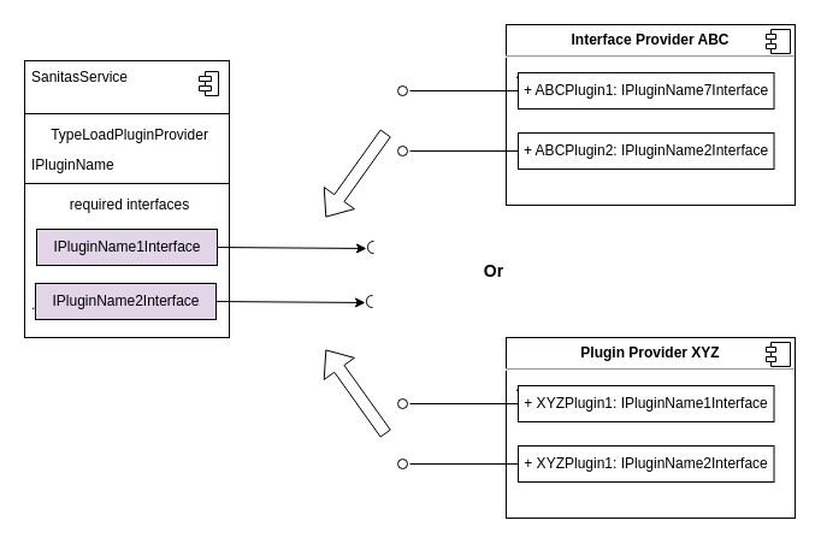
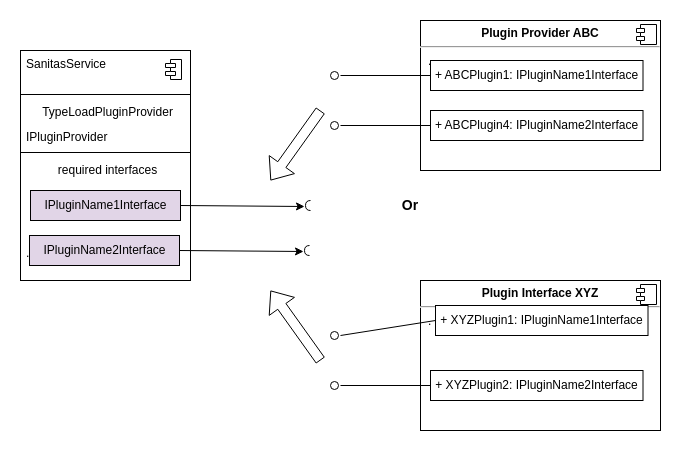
- <mxCell id="17" value="&lt;p style=&quot;margin: 0px ; margin-top: 6px ; text-align: center&quot;&gt;&lt;b&gt;Interface Provider ABC&lt;br&gt;&lt;/b&gt;&lt;/p&gt;&lt;hr&gt;&lt;p style=&quot;margin: 0px ; margin-left: 8px&quot;&gt;.&lt;/p&gt;" style="align=left;overflow=fill;html=1;dropTarget=0;" vertex="1" parent="1"><mxGeometry x="420" y="20" width="240" height="150" as="geometry" /></mxCell>
+ <mxCell id="17" value="&lt;p style=&quot;margin: 0px ; margin-top: 6px ; text-align: center&quot;&gt;&lt;b&gt;Plugin Provider ABC&lt;br&gt;&lt;/b&gt;&lt;/p&gt;&lt;hr&gt;&lt;p style=&quot;margin: 0px ; margin-left: 8px&quot;&gt;.&lt;/p&gt;" style="align=left;overflow=fill;html=1;dropTarget=0;" vertex="1" parent="1"><mxGeometry x="420" y="20" width="240" height="150" as="geometry" /></mxCell>
- <mxCell id="19" value="+ ABCPlugin1: IPluginName7Interface" style="html=1;rounded=0;" vertex="1" parent="1"><mxGeometry x="430" y="60" width="212.5" height="30" as="geometry" /></mxCell>
+ <mxCell id="19" value="+ ABCPlugin1: IPluginName1Interface" style="html=1;rounded=0;" vertex="1" parent="1"><mxGeometry x="430" y="60" width="212.5" height="30" as="geometry" /></mxCell>
- <mxCell id="24" value="+ ABCPlugin2: IPluginName2Interface" style="html=1;rounded=0;" vertex="1" parent="1"><mxGeometry x="430" y="110" width="212.5" height="30" as="geometry" /></mxCell>
+ <mxCell id="24" value="+ ABCPlugin4: IPluginName2Interface" style="html=1;rounded=0;" vertex="1" parent="1"><mxGeometry x="430" y="110" width="212.5" height="30" as="geometry" /></mxCell>
- <mxCell id="7" value="&lt;div&gt;IPluginName&lt;/div&gt;" style="html=1;align=left;spacingLeft=4;verticalAlign=top;strokeColor=none;fillColor=none;" vertex="1" parent="2"><mxGeometry y="73" width="170" height="25" as="geometry" /></mxCell>
+ <mxCell id="7" value="&lt;div&gt;IPluginProvider&lt;/div&gt;" style="html=1;align=left;spacingLeft=4;verticalAlign=top;strokeColor=none;fillColor=none;" vertex="1" parent="2"><mxGeometry y="73" width="170" height="25" as="geometry" /></mxCell>
- <mxCell id="39" value="&lt;font style=&quot;font-size: 14px&quot;&gt;&lt;b&gt;Or&lt;/b&gt;&lt;/font&gt;" style="text;html=1;strokeColor=none;fillColor=none;align=center;verticalAlign=middle;whiteSpace=wrap;rounded=0;" vertex="1" parent="1"><mxGeometry x="390" y="205" width="40" height="40" as="geometry" /></mxCell>
+ <mxCell id="39" value="&lt;font style=&quot;font-size: 14px&quot;&gt;&lt;b&gt;Or&lt;/b&gt;&lt;/font&gt;" style="text;html=1;strokeColor=none;fillColor=none;align=center;verticalAlign=middle;whiteSpace=wrap;rounded=0;" vertex="1" parent="1"><mxGeometry x="390" y="185" width="40" height="40" as="geometry" /></mxCell>
- <mxCell id="27" value="&lt;p style=&quot;margin: 0px ; margin-top: 6px ; text-align: center&quot;&gt;&lt;b&gt;Plugin Provider XYZ&lt;br&gt;&lt;/b&gt;&lt;/p&gt;&lt;hr&gt;&lt;p style=&quot;margin: 0px ; margin-left: 8px&quot;&gt;.&lt;/p&gt;" style="align=left;overflow=fill;html=1;dropTarget=0;" vertex="1" parent="1"><mxGeometry x="420" y="280" width="240" height="150" as="geometry" /></mxCell>
+ <mxCell id="27" value="&lt;p style=&quot;margin: 0px ; margin-top: 6px ; text-align: center&quot;&gt;&lt;b&gt;Plugin Interface XYZ&lt;br&gt;&lt;/b&gt;&lt;/p&gt;&lt;hr&gt;&lt;p style=&quot;margin: 0px ; margin-left: 8px&quot;&gt;.&lt;/p&gt;" style="align=left;overflow=fill;html=1;dropTarget=0;" vertex="1" parent="1"><mxGeometry x="420" y="280" width="240" height="150" as="geometry" /></mxCell>
- <mxCell id="29" value="+ XYZPlugin1: IPluginName1Interface" style="html=1;rounded=0;" vertex="1" parent="1"><mxGeometry x="430" y="320" width="212.5" height="30" as="geometry" /></mxCell>
+ <mxCell id="29" value="+ XYZPlugin1: IPluginName1Interface" style="html=1;rounded=0;" vertex="1" parent="1"><mxGeometry x="435" y="305" width="212.5" height="30" as="geometry" /></mxCell>
- <mxCell id="34" value="+ XYZPlugin1: IPluginName2Interface" style="html=1;rounded=0;" vertex="1" parent="1"><mxGeometry x="430" y="370" width="212.5" height="30" as="geometry" /></mxCell>
+ <mxCell id="34" value="+ XYZPlugin2: IPluginName2Interface" style="html=1;rounded=0;" vertex="1" parent="1"><mxGeometry x="430" y="370" width="212.5" height="30" as="geometry" /></mxCell>
